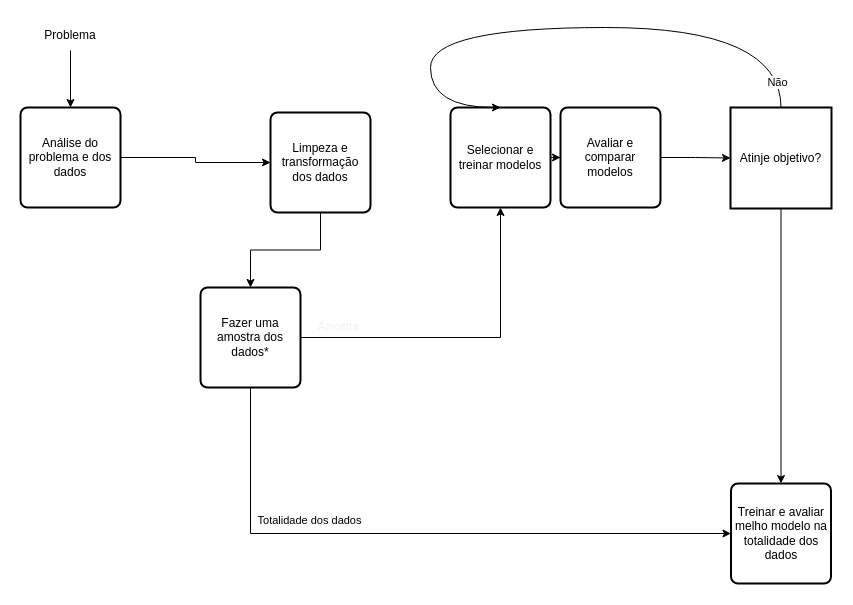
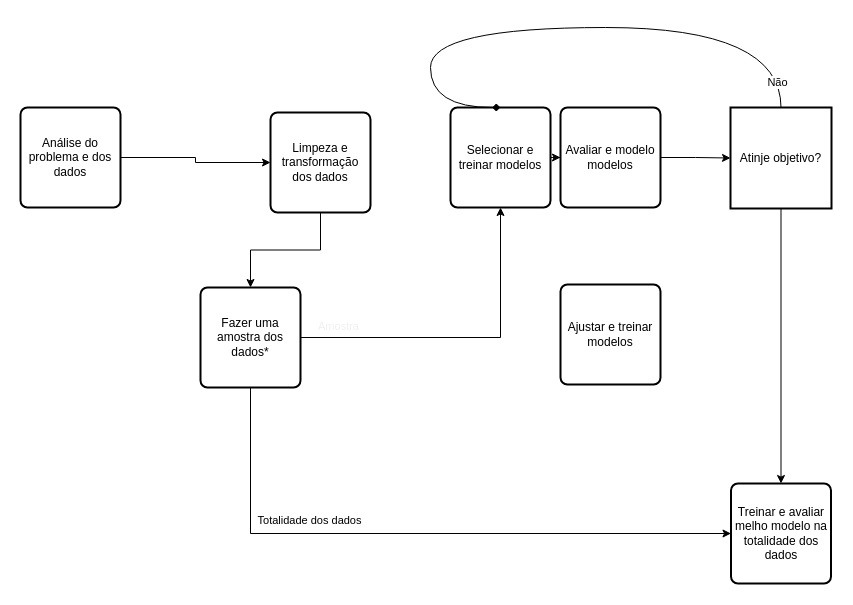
- <mxCell id="5" value="Problema" style="text;html=1;strokeColor=none;fillColor=none;align=center;verticalAlign=middle;whiteSpace=wrap;rounded=1;" vertex="1" parent="1"><mxGeometry x="40" y="20" width="60" height="30" as="geometry" /></mxCell>
- <mxCell id="4" value="" style="edgeStyle=orthogonalEdgeStyle;rounded=0;orthogonalLoop=1;jettySize=auto;html=1;" edge="1" parent="1" source="5" target="3"><mxGeometry relative="1" as="geometry" /></mxCell>
- <mxCell id="18" style="edgeStyle=orthogonalEdgeStyle;rounded=0;orthogonalLoop=1;jettySize=auto;html=1;entryX=0.5;entryY=0;entryDx=0;entryDy=0;curved=1;" edge="1" parent="1" source="21" target="9"><mxGeometry relative="1" as="geometry"><Array as="points"><mxPoint x="781" y="27" /><mxPoint x="430" y="27" /></Array></mxGeometry></mxCell>
+ <mxCell id="18" style="edgeStyle=orthogonalEdgeStyle;rounded=0;orthogonalLoop=1;jettySize=auto;html=1;entryX=0.5;entryY=0;entryDx=0;entryDy=0;curved=1;endArrow=diamond;" edge="1" parent="1" source="21" target="9"><mxGeometry relative="1" as="geometry"><Array as="points"><mxPoint x="781" y="27" /><mxPoint x="430" y="27" /></Array></mxGeometry></mxCell>
- <mxCell id="11" value="Avaliar e comparar modelos" style="rounded=1;whiteSpace=wrap;html=1;absoluteArcSize=1;arcSize=14;strokeWidth=2;" vertex="1" parent="1"><mxGeometry x="560" y="107" width="100" height="100" as="geometry" /></mxCell>
+ <mxCell id="11" value="Avaliar e modelo modelos" style="rounded=1;whiteSpace=wrap;html=1;absoluteArcSize=1;arcSize=14;strokeWidth=2;" vertex="1" parent="1"><mxGeometry x="560" y="107" width="100" height="100" as="geometry" /></mxCell>
+ <mxCell id="12" value="Ajustar e treinar modelos" style="rounded=1;whiteSpace=wrap;html=1;absoluteArcSize=1;arcSize=14;strokeWidth=2;" vertex="1" parent="1"><mxGeometry x="560" y="284" width="100" height="100" as="geometry" /></mxCell>
